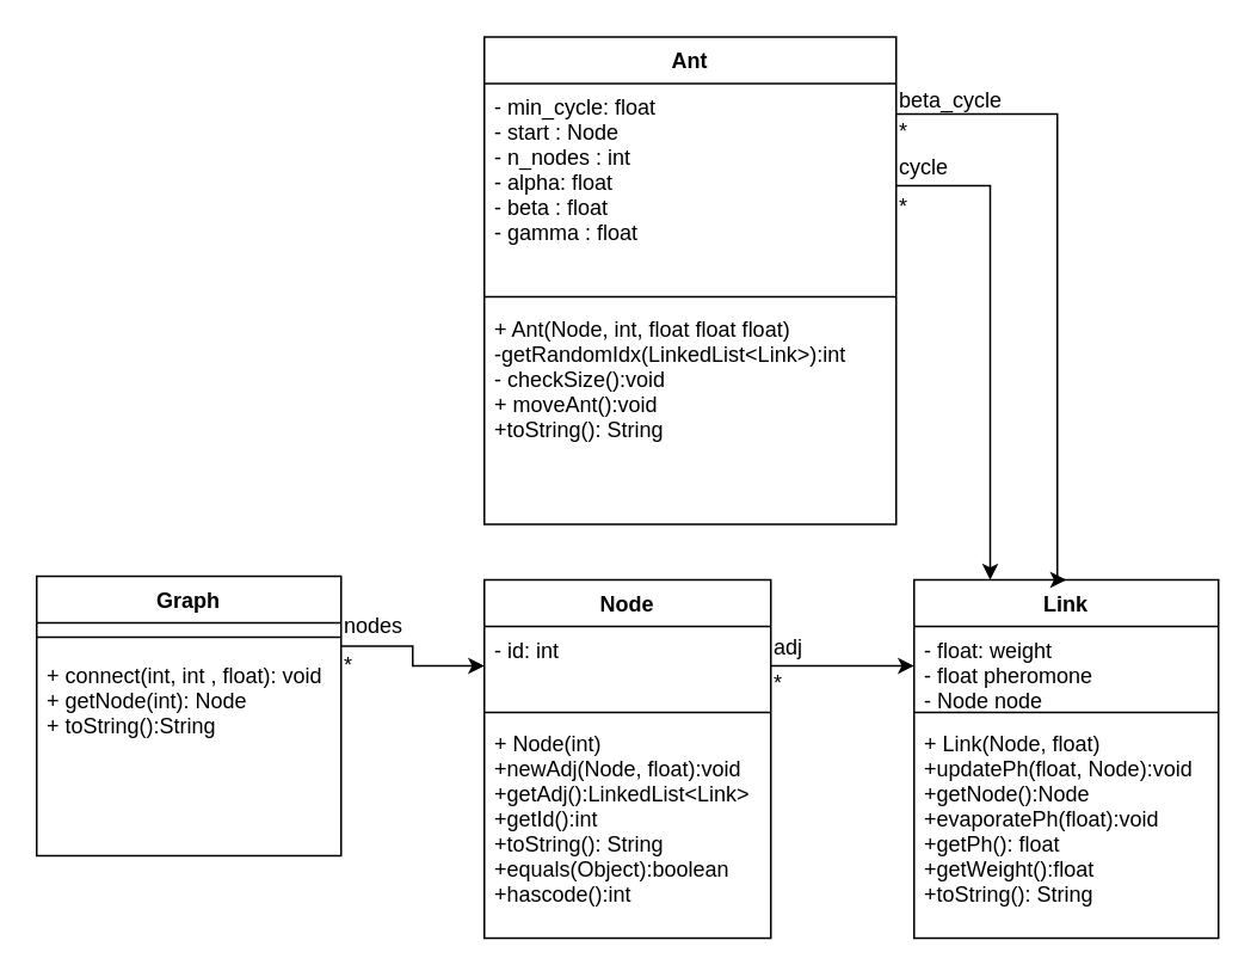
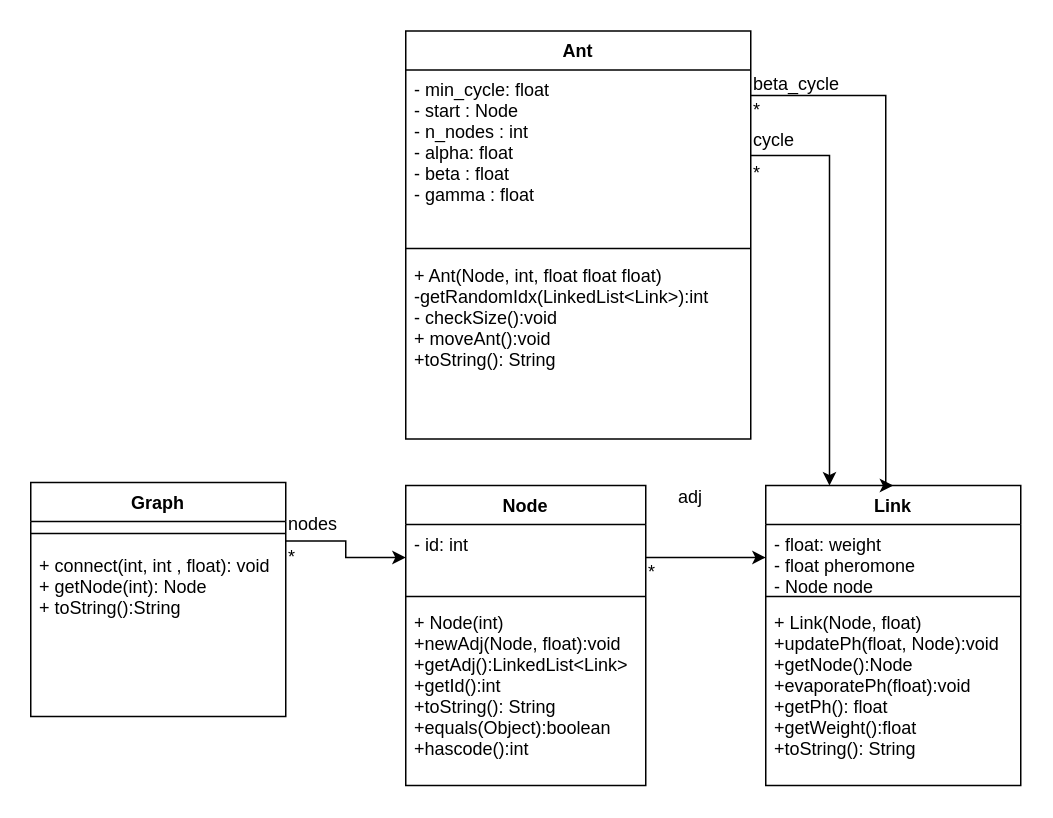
- <mxCell id="21" value="adj" style="text;html=1;resizable=0;points=[];autosize=1;align=left;verticalAlign=top;spacingTop=-4;" vertex="1" parent="1"><mxGeometry x="430" y="351" width="30" height="20" as="geometry" /></mxCell>
+ <mxCell id="21" value="adj" style="text;html=1;resizable=0;points=[];autosize=1;align=left;verticalAlign=top;spacingTop=-4;" vertex="1" parent="1"><mxGeometry x="450" y="321" width="30" height="20" as="geometry" /></mxCell>
